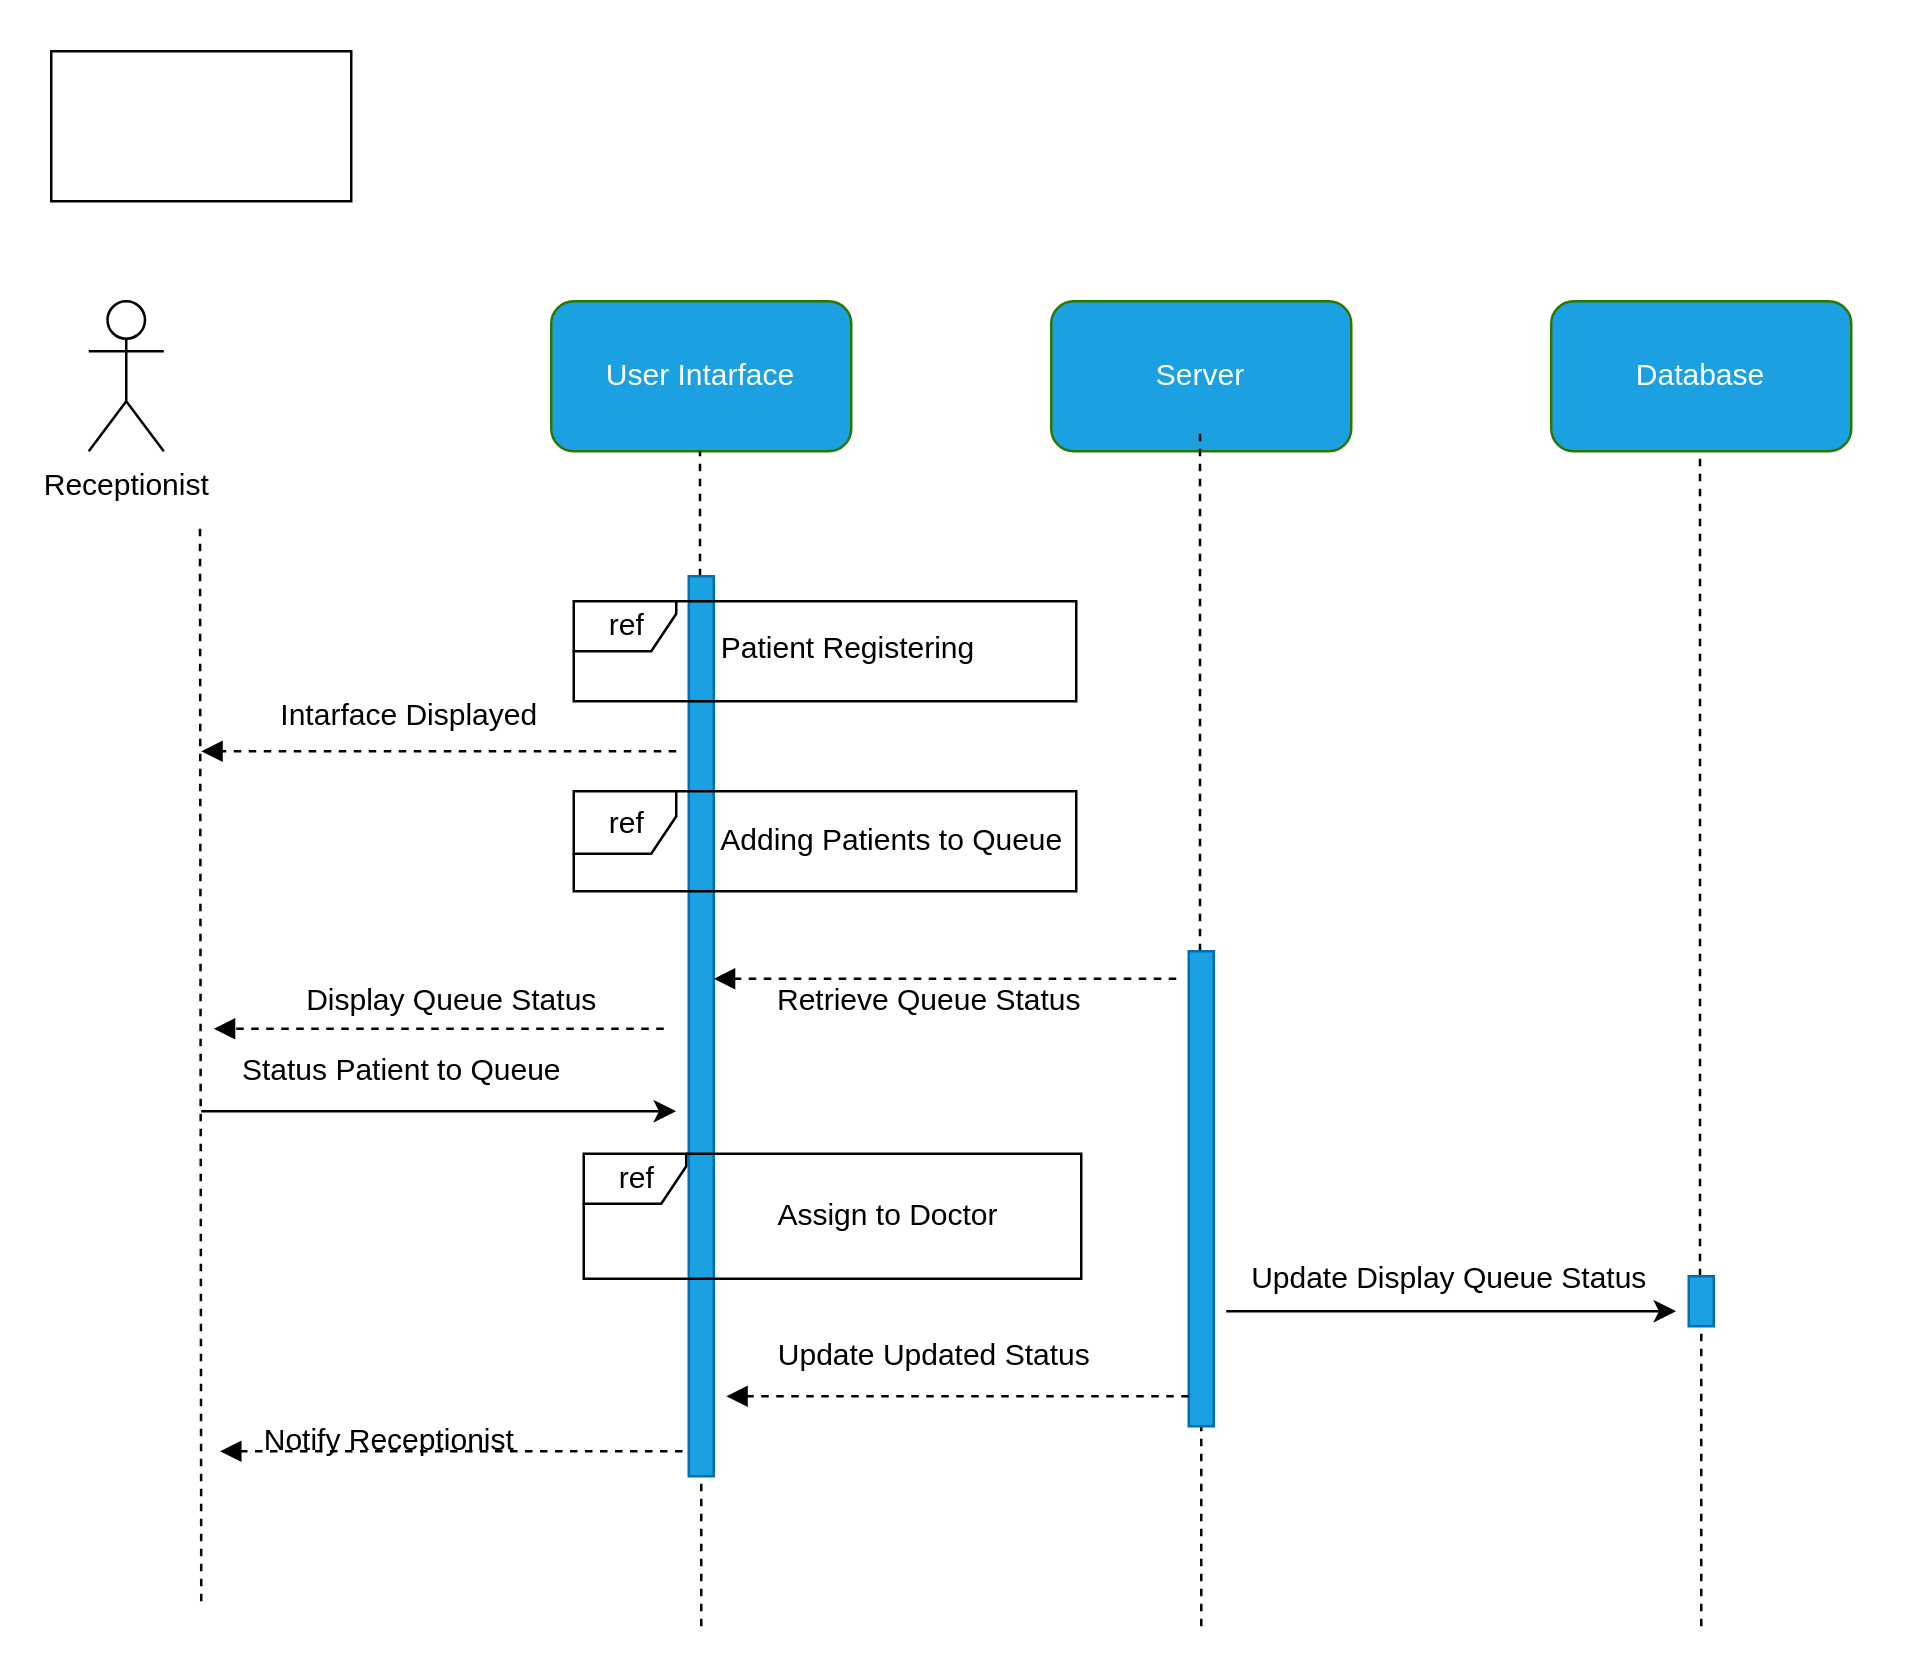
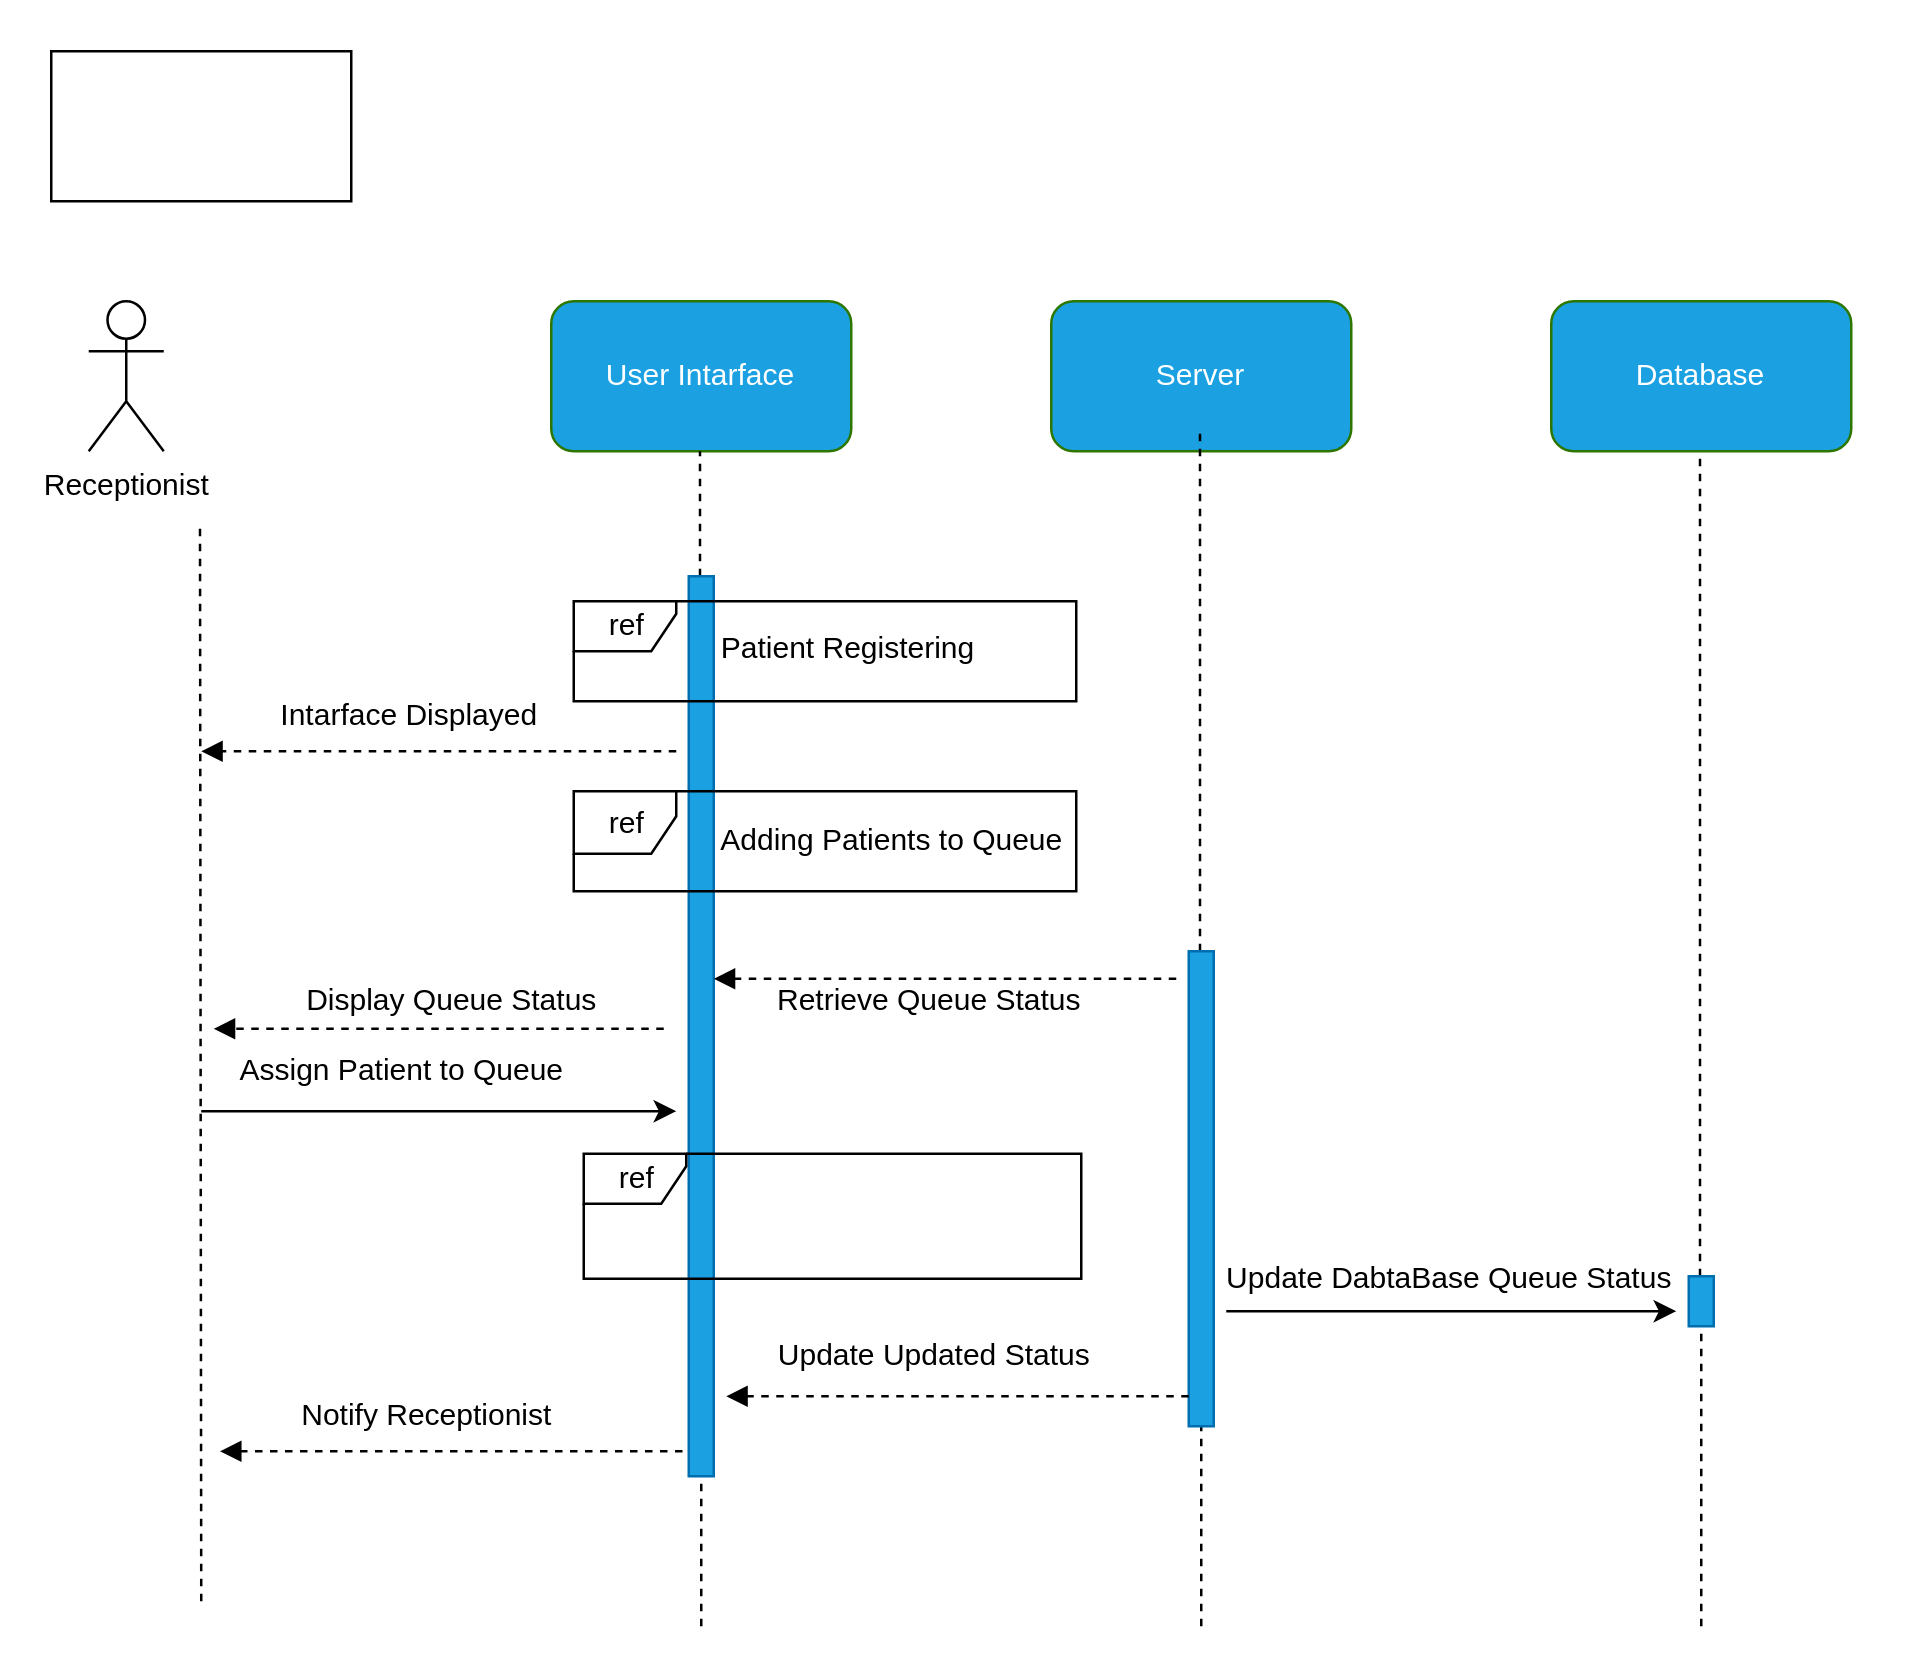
- <mxCell id="33" value="Status Patient to Queue" style="text;html=1;align=center;verticalAlign=middle;resizable=0;points=[];autosize=1;strokeColor=none;fillColor=none;" parent="1" vertex="1"><mxGeometry x="85" y="413" width="150" height="30" as="geometry" /></mxCell>
+ <mxCell id="33" value="Assign Patient to Queue" style="text;html=1;align=center;verticalAlign=middle;resizable=0;points=[];autosize=1;strokeColor=none;fillColor=none;" parent="1" vertex="1"><mxGeometry x="85" y="413" width="150" height="30" as="geometry" /></mxCell>
- <mxCell id="28" value="Assign to Doctor" style="text;html=1;strokeColor=none;fillColor=none;align=center;verticalAlign=middle;whiteSpace=wrap;rounded=0;" parent="27" vertex="1"><mxGeometry x="59.5" y="10" width="123.5" height="30" as="geometry" /></mxCell>
- <mxCell id="31" value="Update Display Queue Status" style="text;html=1;align=center;verticalAlign=middle;resizable=0;points=[];autosize=1;strokeColor=none;fillColor=none;" parent="1" vertex="1"><mxGeometry x="479" y="496" width="200" height="30" as="geometry" /></mxCell>
+ <mxCell id="31" value="Update DabtaBase Queue Status" style="text;html=1;align=center;verticalAlign=middle;resizable=0;points=[];autosize=1;strokeColor=none;fillColor=none;" parent="1" vertex="1"><mxGeometry x="479" y="496" width="200" height="30" as="geometry" /></mxCell>
- <mxCell id="36" value="Notify Receptionist" style="text;html=1;align=center;verticalAlign=middle;resizable=0;points=[];autosize=1;strokeColor=none;fillColor=none;" parent="1" vertex="1"><mxGeometry x="95" y="561" width="120" height="30" as="geometry" /></mxCell>
+ <mxCell id="36" value="Notify Receptionist" style="text;html=1;align=center;verticalAlign=middle;resizable=0;points=[];autosize=1;strokeColor=none;fillColor=none;" parent="1" vertex="1"><mxGeometry x="110" y="551" width="120" height="30" as="geometry" /></mxCell>
